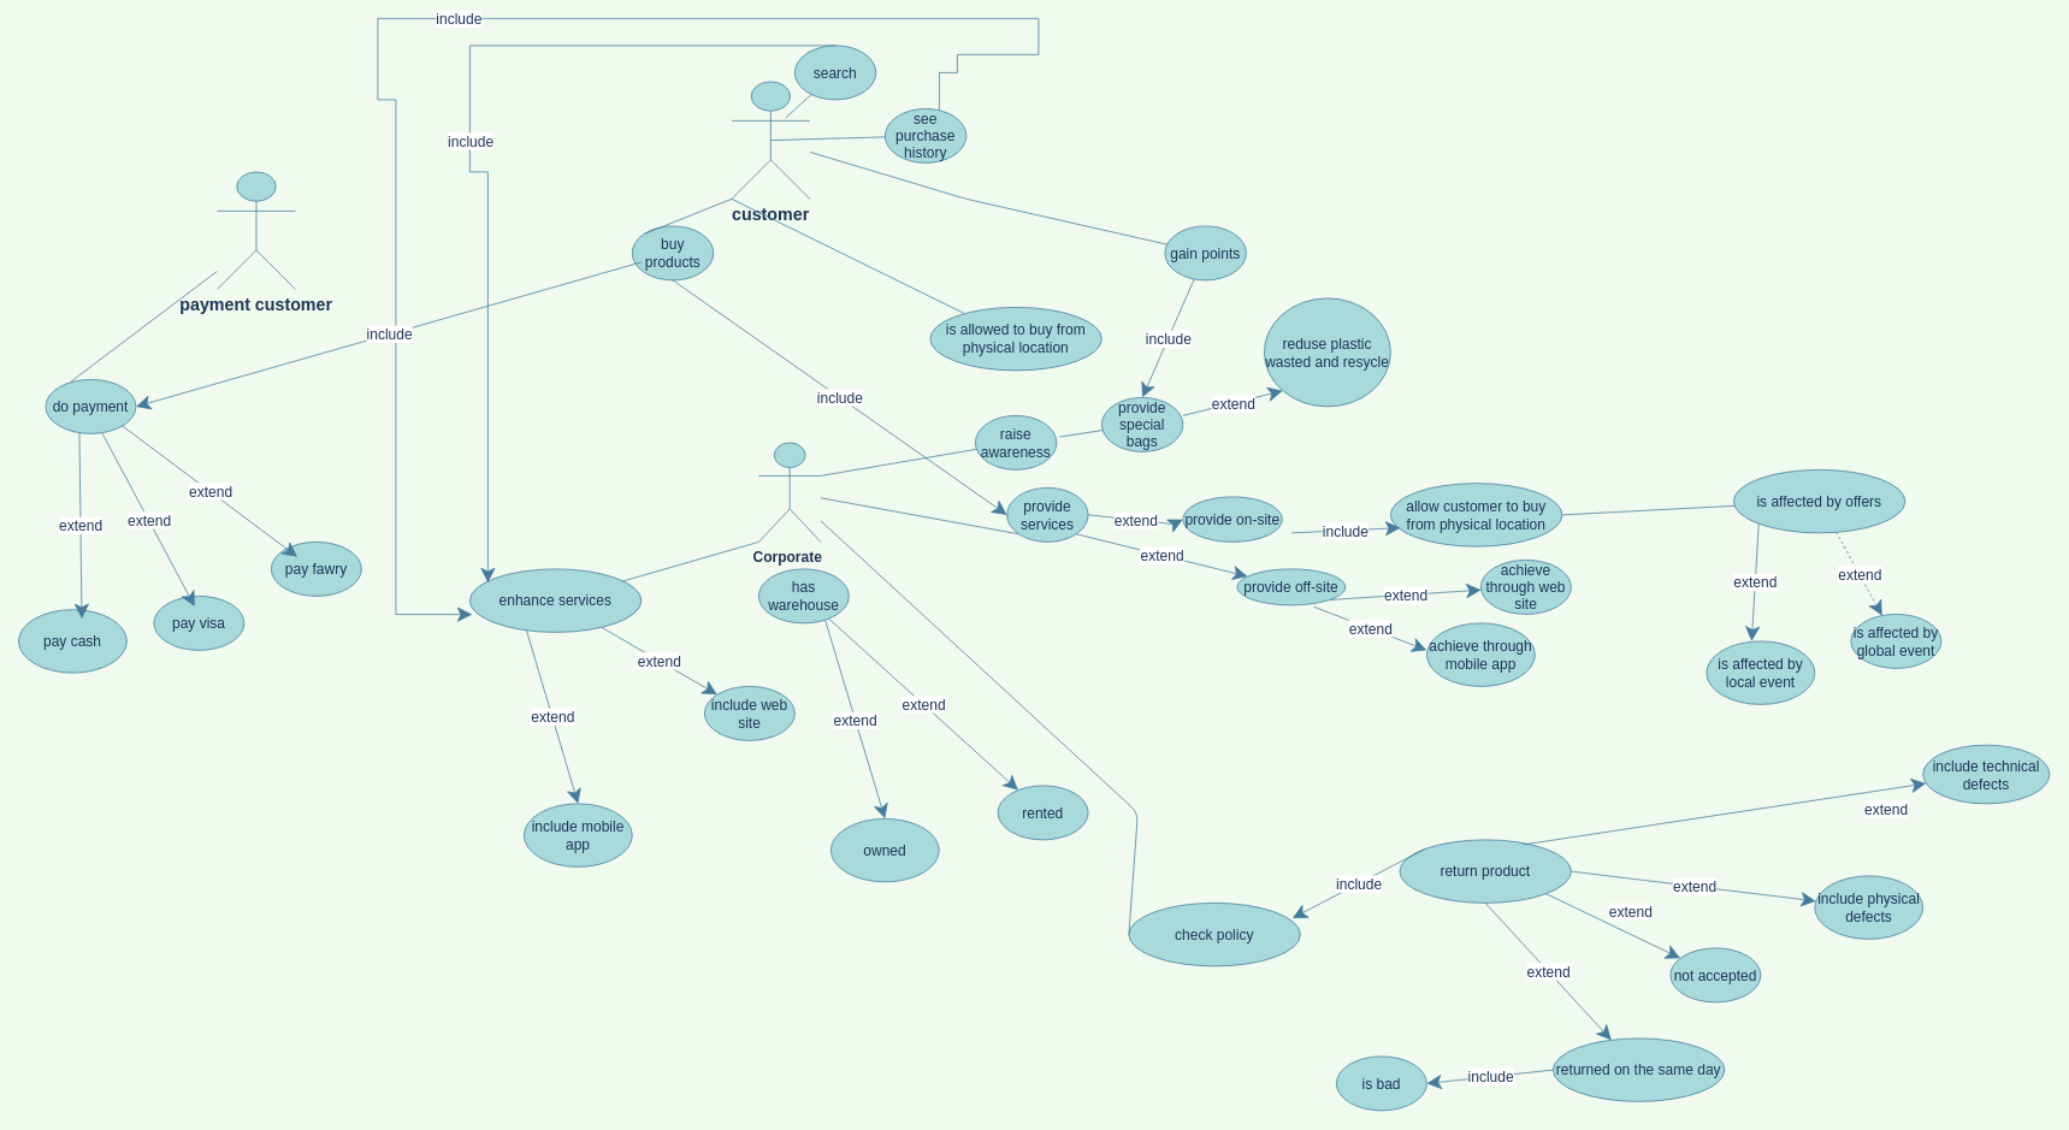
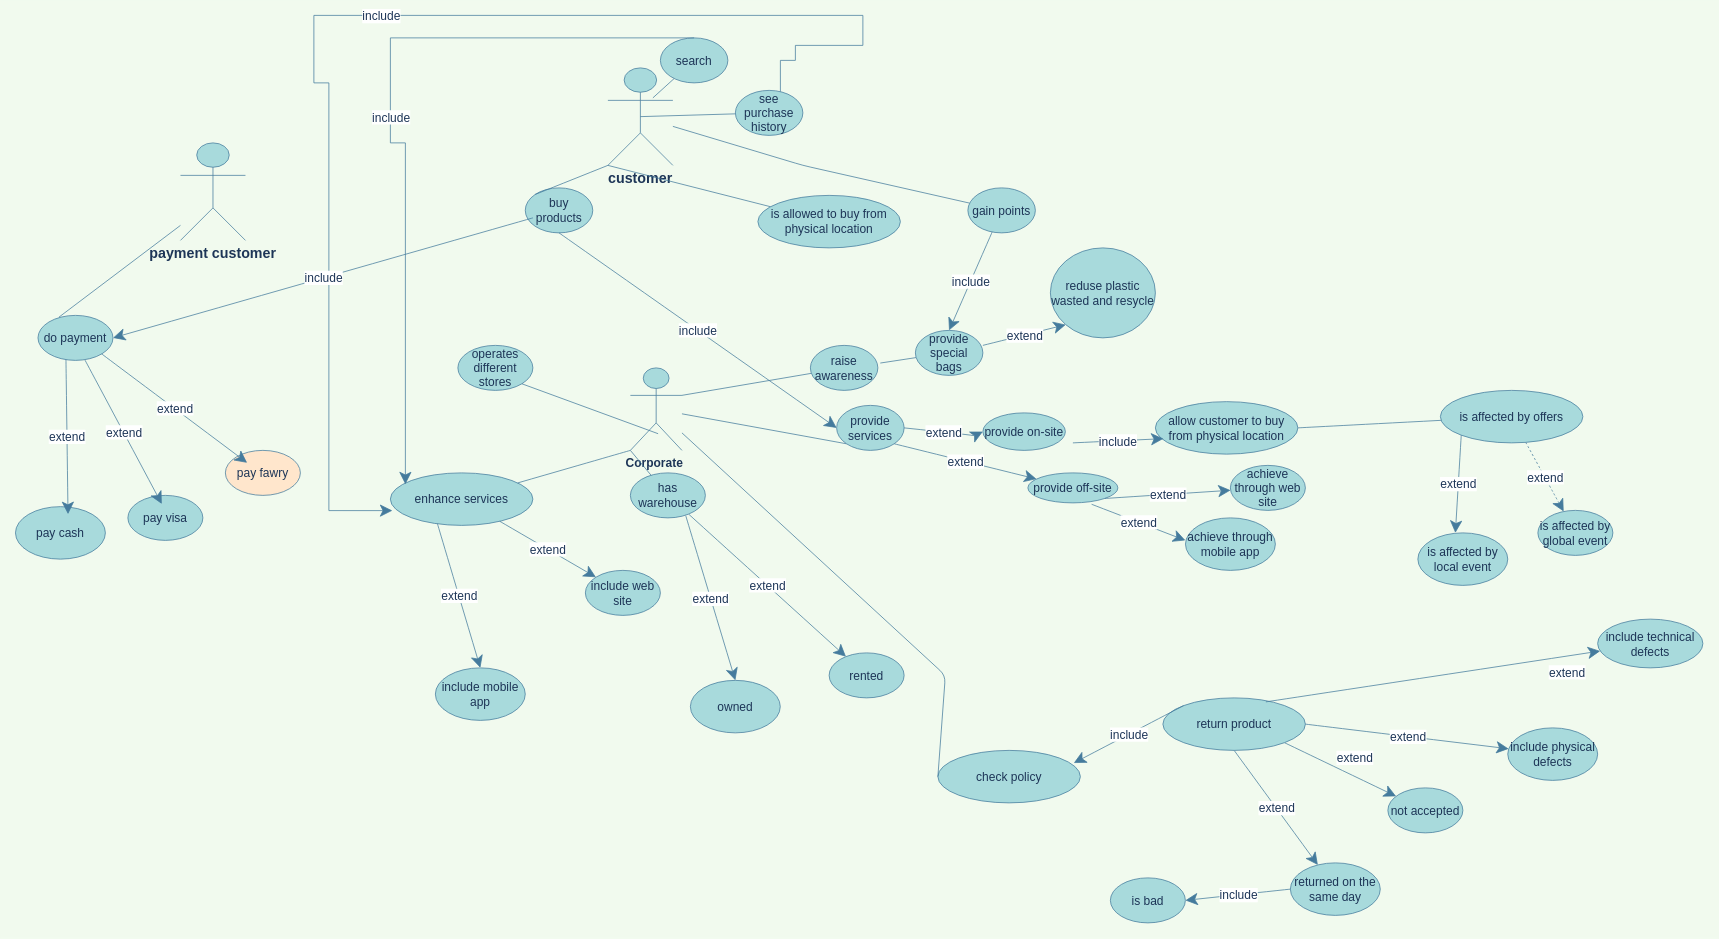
- <mxCell id="11" value="is allowed to buy from physical location" style="ellipse;whiteSpace=wrap;html=1;fontSize=16;fillColor=#A8DADC;strokeColor=#457B9D;fontColor=#1D3557;" parent="1" vertex="1"><mxGeometry x="1030" y="340" width="190" height="70" as="geometry" /></mxCell>
+ <mxCell id="11" value="is allowed to buy from physical location" style="ellipse;whiteSpace=wrap;html=1;fontSize=16;fillColor=#A8DADC;strokeColor=#457B9D;fontColor=#1D3557;" parent="1" vertex="1"><mxGeometry x="1010" y="260" width="190" height="70" as="geometry" /></mxCell>
+ <mxCell id="86" value="operates different stores" style="ellipse;whiteSpace=wrap;html=1;fontSize=16;fillColor=#A8DADC;strokeColor=#457B9D;fontColor=#1D3557;" parent="1" vertex="1"><mxGeometry x="610" y="460" width="100" height="60" as="geometry" /></mxCell>
+ <mxCell id="87" value="" style="endArrow=none;html=1;rounded=0;fontSize=12;fontColor=#1D3557;startSize=14;endSize=14;strokeColor=#457B9D;fillColor=#A8DADC;entryX=1;entryY=1;entryDx=0;entryDy=0;exitX=0.538;exitY=0.798;exitDx=0;exitDy=0;exitPerimeter=0;" parent="1" source="3" target="86" edge="1"><mxGeometry width="50" height="50" relative="1" as="geometry"><mxPoint x="1160" y="620" as="sourcePoint" /><mxPoint x="1210" y="570" as="targetPoint" /></mxGeometry></mxCell>
+ <mxCell id="85" value="" style="endArrow=none;html=1;rounded=0;fontSize=12;fontColor=#1D3557;startSize=14;endSize=14;strokeColor=#457B9D;fillColor=#A8DADC;entryX=0;entryY=1;entryDx=0;entryDy=0;entryPerimeter=0;" parent="1" source="84" target="3" edge="1"><mxGeometry width="50" height="50" relative="1" as="geometry"><mxPoint x="1190" y="780" as="sourcePoint" /><mxPoint x="1240" y="730" as="targetPoint" /></mxGeometry></mxCell>
- <mxCell id="99" value="pay fawry" style="ellipse;whiteSpace=wrap;html=1;fontSize=16;fillColor=#A8DADC;strokeColor=#457B9D;fontColor=#1D3557;" parent="1" vertex="1"><mxGeometry x="300" y="600" width="100" height="60" as="geometry" /></mxCell>
+ <mxCell id="99" value="pay fawry" style="ellipse;whiteSpace=wrap;html=1;fontSize=16;fillColor=#ffe6cc;strokeColor=#457B9D;fontColor=#1D3557;" parent="1" vertex="1"><mxGeometry x="300" y="600" width="100" height="60" as="geometry" /></mxCell>
- <mxCell id="49" value="returned on the same day" style="ellipse;whiteSpace=wrap;html=1;fontSize=16;fillColor=#A8DADC;strokeColor=#457B9D;fontColor=#1D3557;" parent="1" vertex="1"><mxGeometry x="1720" y="1150" width="190" height="70" as="geometry" /></mxCell>
+ <mxCell id="49" value="returned on the same day" style="ellipse;whiteSpace=wrap;html=1;fontSize=16;fillColor=#A8DADC;strokeColor=#457B9D;fontColor=#1D3557;" parent="1" vertex="1"><mxGeometry x="1720" y="1150" width="119.86" height="70" as="geometry" /></mxCell>
